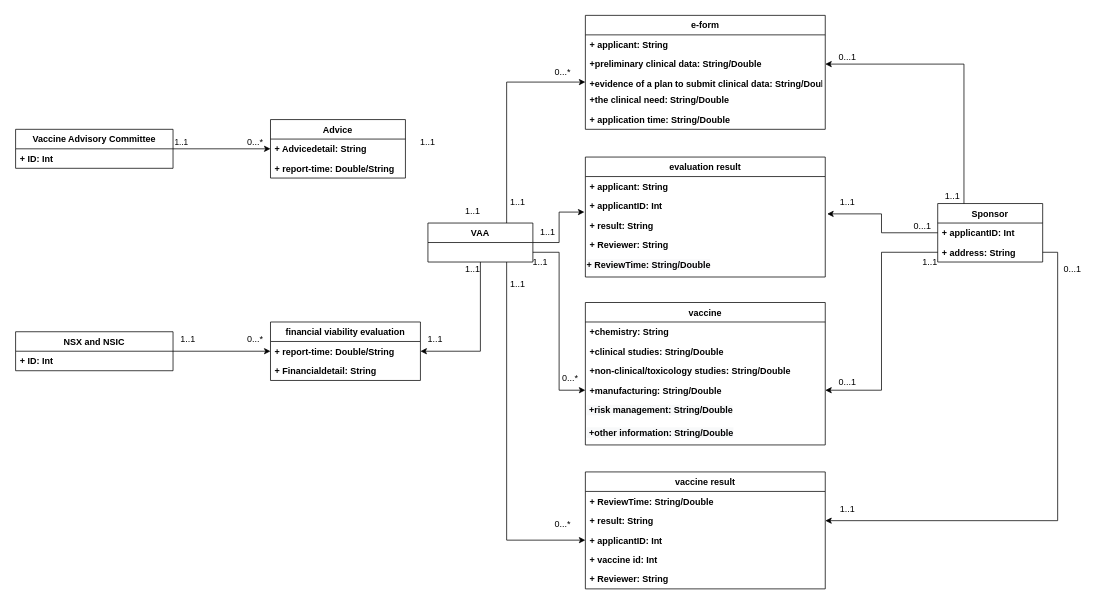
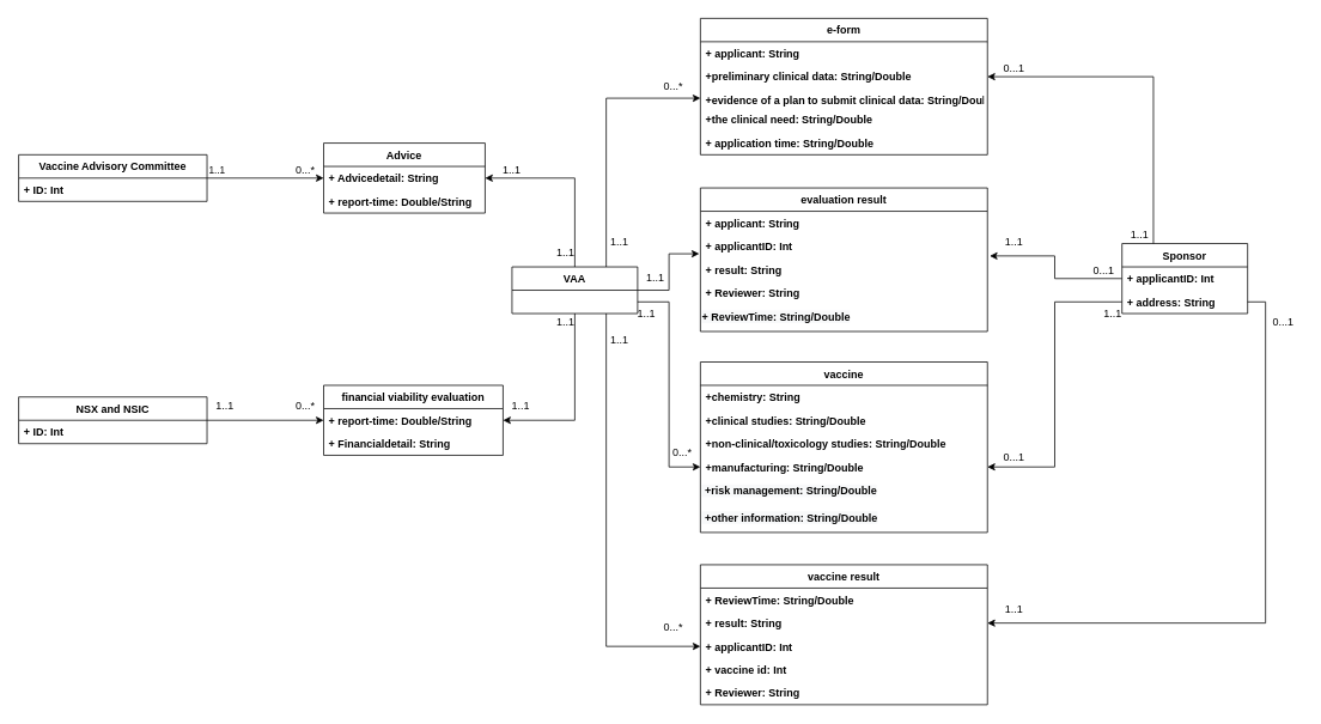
+ <mxCell id="27" style="edgeStyle=orthogonalEdgeStyle;rounded=0;orthogonalLoop=1;jettySize=auto;html=1;exitX=0.5;exitY=0;exitDx=0;exitDy=0;entryX=1;entryY=0.5;entryDx=0;entryDy=0;" edge="1" parent="1" source="33" target="39"><mxGeometry relative="1" as="geometry" /></mxCell>
